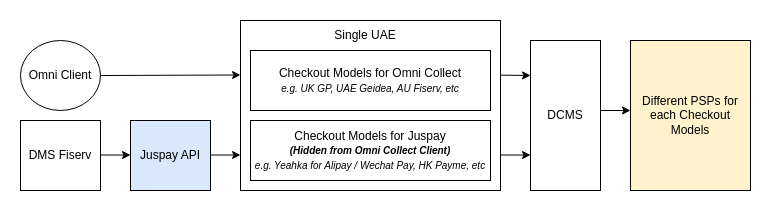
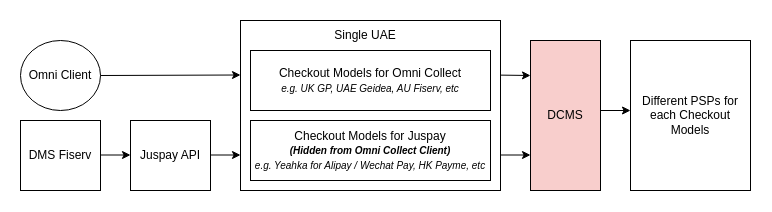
- <mxCell id="2" value="DCMS" style="rounded=0;whiteSpace=wrap;html=1;" vertex="1" parent="1"><mxGeometry x="530" y="40" width="70" height="150" as="geometry" /></mxCell>
+ <mxCell id="2" value="DCMS" style="rounded=0;whiteSpace=wrap;html=1;fillColor=#f8cecc;" vertex="1" parent="1"><mxGeometry x="530" y="40" width="70" height="150" as="geometry" /></mxCell>
- <mxCell id="3" value="Different PSPs for each Checkout Models" style="rounded=0;whiteSpace=wrap;html=1;fillColor=#fff2cc;" vertex="1" parent="1"><mxGeometry x="630" y="40" width="120" height="150" as="geometry" /></mxCell>
+ <mxCell id="3" value="Different PSPs for each Checkout Models" style="rounded=0;whiteSpace=wrap;html=1;" vertex="1" parent="1"><mxGeometry x="630" y="40" width="120" height="150" as="geometry" /></mxCell>
- <mxCell id="8" value="Juspay API" style="rounded=0;whiteSpace=wrap;html=1;fillColor=#dae8fc;" vertex="1" parent="1"><mxGeometry x="130" y="120" width="80" height="70" as="geometry" /></mxCell>
+ <mxCell id="8" value="Juspay API" style="rounded=0;whiteSpace=wrap;html=1;" vertex="1" parent="1"><mxGeometry x="130" y="120" width="80" height="70" as="geometry" /></mxCell>
